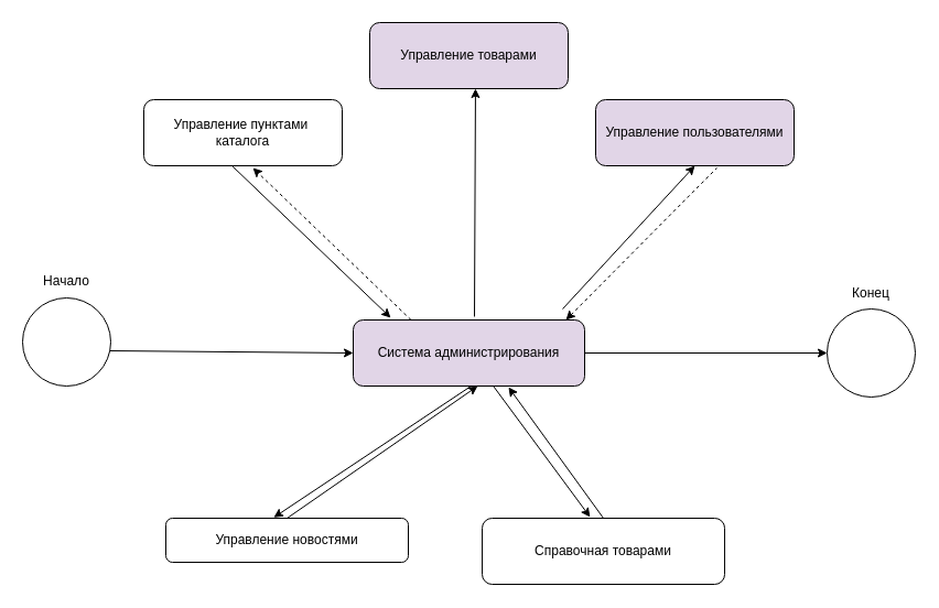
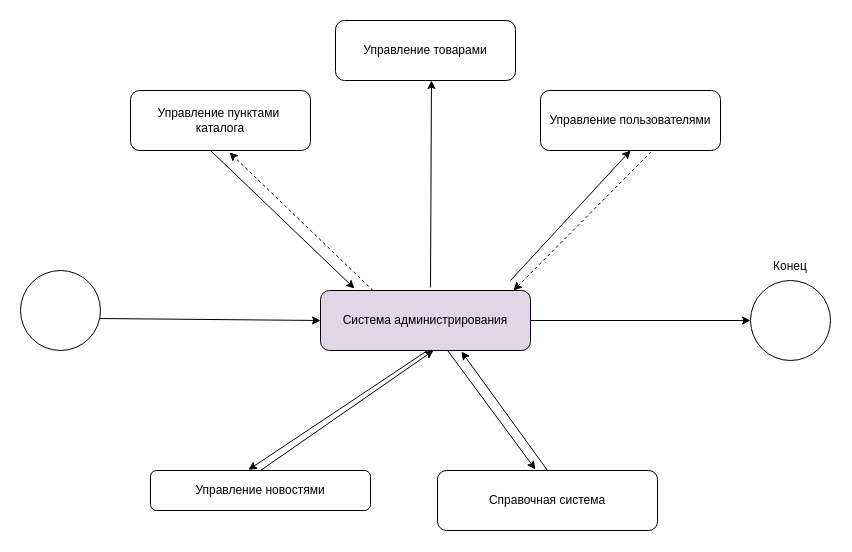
- <mxCell id="10" value="Управление товарами" style="rounded=1;whiteSpace=wrap;html=1;fillColor=#e1d5e7;" vertex="1" parent="1"><mxGeometry x="335" y="20" width="180" height="60" as="geometry" /></mxCell>
+ <mxCell id="10" value="Управление товарами" style="rounded=1;whiteSpace=wrap;html=1;" vertex="1" parent="1"><mxGeometry x="335" y="20" width="180" height="60" as="geometry" /></mxCell>
- <mxCell id="11" value="Управление пользователями" style="rounded=1;whiteSpace=wrap;html=1;fillColor=#e1d5e7;" vertex="1" parent="1"><mxGeometry x="540" y="90" width="180" height="60" as="geometry" /></mxCell>
+ <mxCell id="11" value="Управление пользователями" style="rounded=1;whiteSpace=wrap;html=1;" vertex="1" parent="1"><mxGeometry x="540" y="90" width="180" height="60" as="geometry" /></mxCell>
- <mxCell id="4" value="Начало" style="text;html=1;align=center;verticalAlign=middle;whiteSpace=wrap;rounded=0;" vertex="1" parent="1"><mxGeometry x="30" y="240" width="60" height="30" as="geometry" /></mxCell>
- <mxCell id="20" value="Справочная товарами" style="rounded=1;whiteSpace=wrap;html=1;" vertex="1" parent="1"><mxGeometry x="437.04" y="470" width="220" height="60" as="geometry" /></mxCell>
+ <mxCell id="20" value="Справочная система" style="rounded=1;whiteSpace=wrap;html=1;" vertex="1" parent="1"><mxGeometry x="437.04" y="470" width="220" height="60" as="geometry" /></mxCell>
